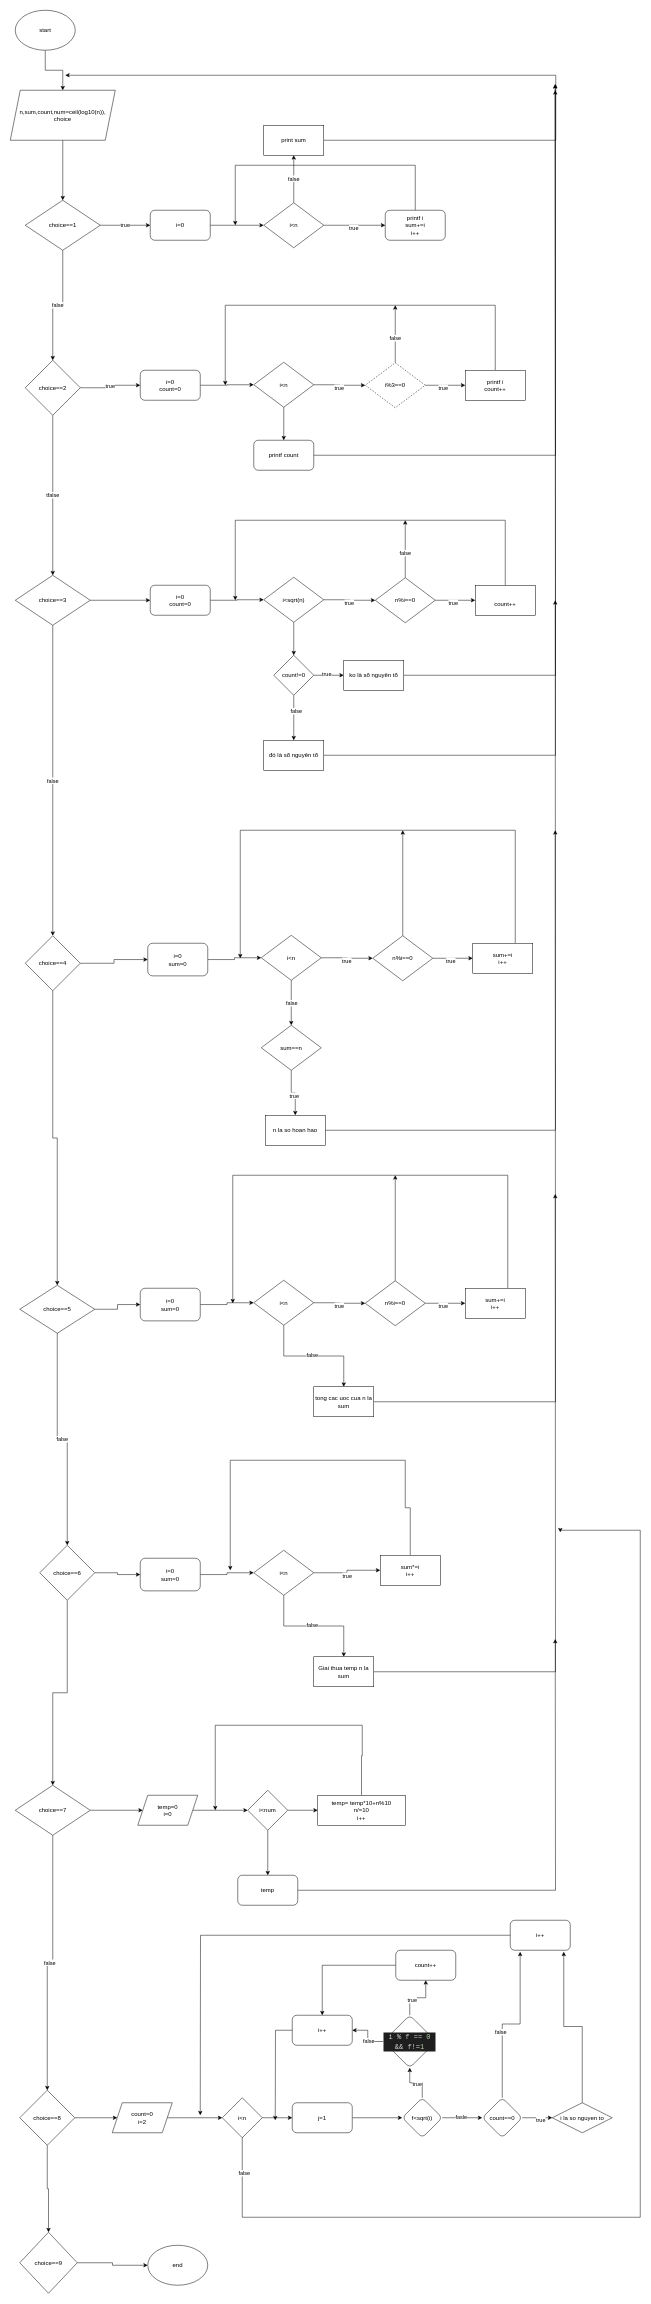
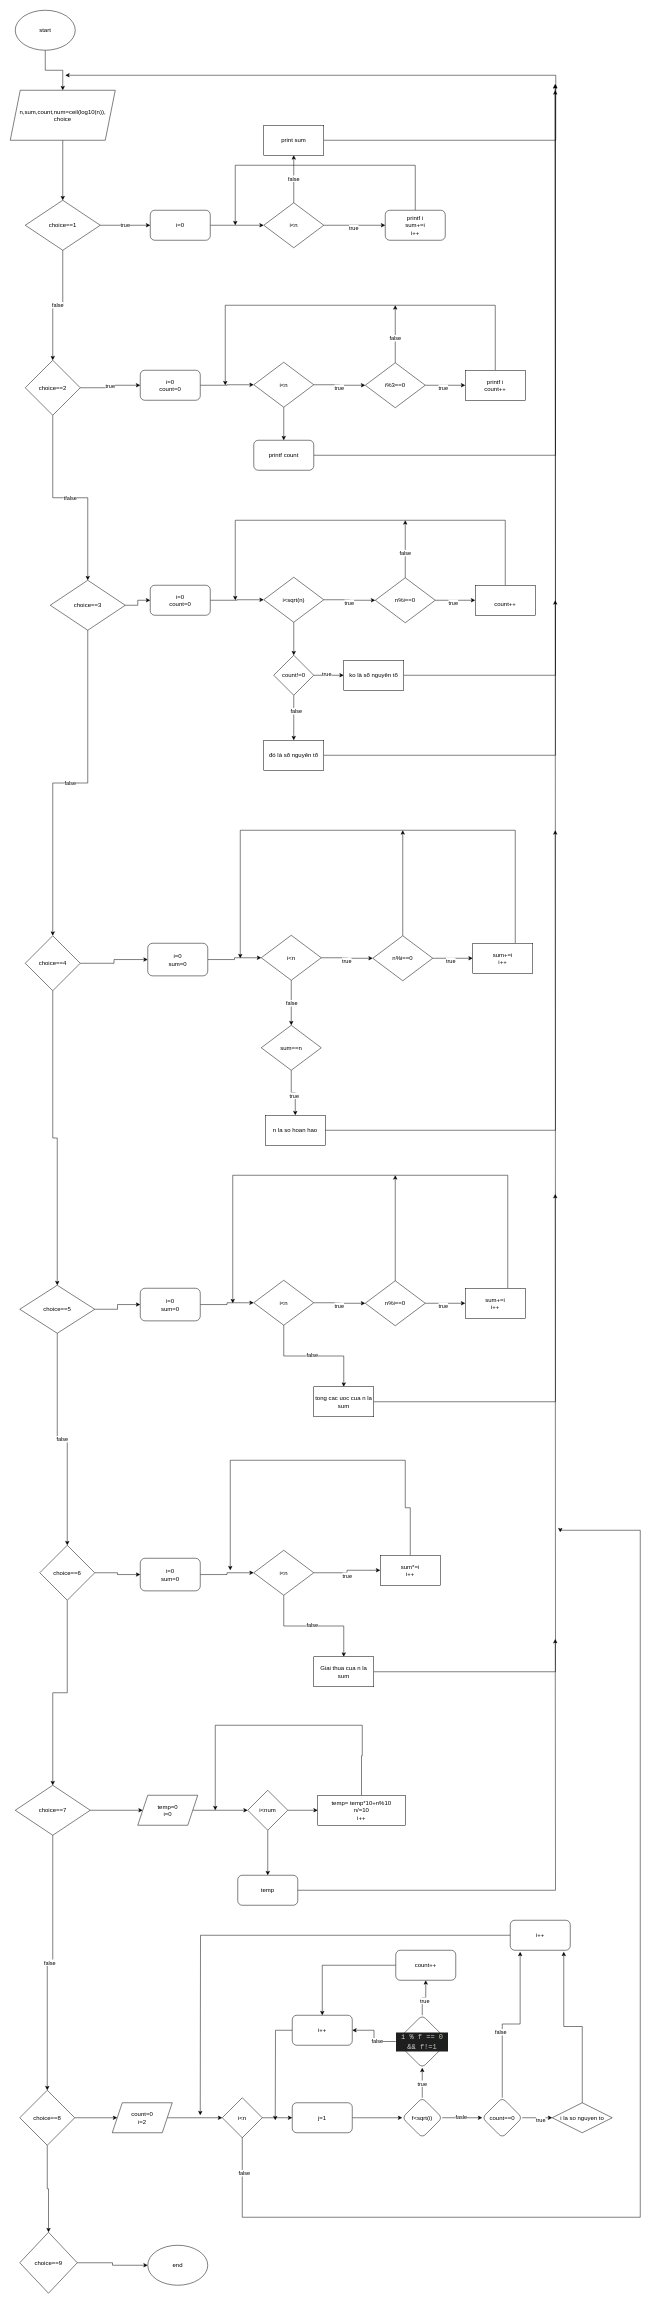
- <mxCell id="52" value="i%3==0" style="rhombus;whiteSpace=wrap;html=1;dashed=1;" parent="1" vertex="1"><mxGeometry x="730" y="725" width="120" height="90" as="geometry" /></mxCell>
+ <mxCell id="52" value="i%3==0" style="rhombus;whiteSpace=wrap;html=1;" parent="1" vertex="1"><mxGeometry x="730" y="725" width="120" height="90" as="geometry" /></mxCell>
- <mxCell id="13" value="choice==3" style="rhombus;whiteSpace=wrap;html=1;" parent="1" vertex="1"><mxGeometry x="30" y="1150" width="150" height="100" as="geometry" /></mxCell>
+ <mxCell id="13" value="choice==3" style="rhombus;whiteSpace=wrap;html=1;" parent="1" vertex="1"><mxGeometry x="100" y="1160" width="150" height="100" as="geometry" /></mxCell>
- <mxCell id="122" value="Giai thua temp n la sum" style="whiteSpace=wrap;html=1;" vertex="1" parent="1"><mxGeometry x="627" y="3313" width="120" height="60" as="geometry" /></mxCell>
+ <mxCell id="122" value="Giai thua cua n la sum" style="whiteSpace=wrap;html=1;" vertex="1" parent="1"><mxGeometry x="627" y="3313" width="120" height="60" as="geometry" /></mxCell>
- <mxCell id="158" value="&lt;div style=&quot;color: rgb(212, 212, 212); background-color: rgb(30, 30, 30); font-family: Consolas, &amp;quot;Courier New&amp;quot;, monospace; font-size: 14px; line-height: 19px;&quot;&gt;i % &lt;span style=&quot;color: #c8c8c8;&quot;&gt;f&lt;/span&gt; == &lt;span style=&quot;color: #b5cea8;&quot;&gt;0&lt;/span&gt; &amp;amp;&amp;amp; &lt;span style=&quot;color: #c8c8c8;&quot;&gt;f&lt;/span&gt;!=&lt;span style=&quot;color: #b5cea8;&quot;&gt;1&lt;/span&gt;&lt;/div&gt;" style="rhombus;whiteSpace=wrap;html=1;rounded=1;" vertex="1" parent="1"><mxGeometry x="766" y="4030" width="106" height="105" as="geometry" /></mxCell>
+ <mxCell id="158" value="&lt;div style=&quot;color: rgb(212, 212, 212); background-color: rgb(30, 30, 30); font-family: Consolas, &amp;quot;Courier New&amp;quot;, monospace; font-size: 14px; line-height: 19px;&quot;&gt;i % &lt;span style=&quot;color: #c8c8c8;&quot;&gt;f&lt;/span&gt; == &lt;span style=&quot;color: #b5cea8;&quot;&gt;0&lt;/span&gt; &amp;amp;&amp;amp; &lt;span style=&quot;color: #c8c8c8;&quot;&gt;f&lt;/span&gt;!=&lt;span style=&quot;color: #b5cea8;&quot;&gt;1&lt;/span&gt;&lt;/div&gt;" style="rhombus;whiteSpace=wrap;html=1;rounded=1;" vertex="1" parent="1"><mxGeometry x="791" y="4030" width="106" height="105" as="geometry" /></mxCell>
